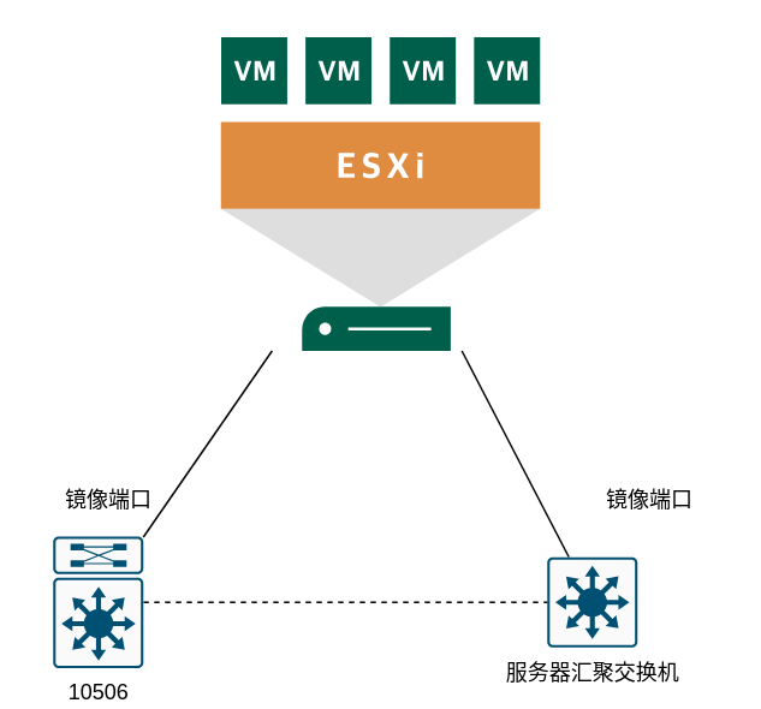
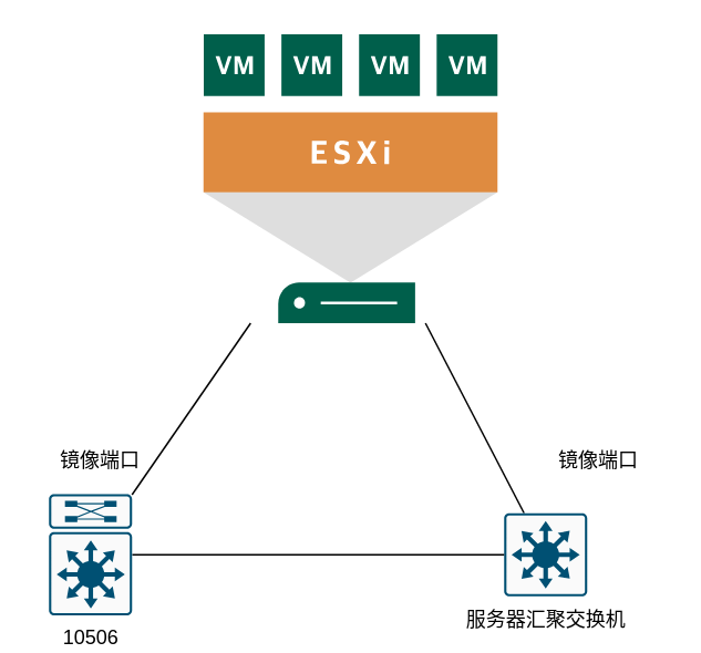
- <mxCell id="4" style="edgeStyle=orthogonalEdgeStyle;rounded=0;orthogonalLoop=1;jettySize=auto;html=1;endArrow=none;endFill=0;dashed=1;" edge="1" parent="1" source="6" target="3"><mxGeometry relative="1" as="geometry" /></mxCell>
+ <mxCell id="4" style="edgeStyle=orthogonalEdgeStyle;rounded=0;orthogonalLoop=1;jettySize=auto;html=1;endArrow=none;endFill=0;" edge="1" parent="1" source="6" target="3"><mxGeometry relative="1" as="geometry" /></mxCell>
